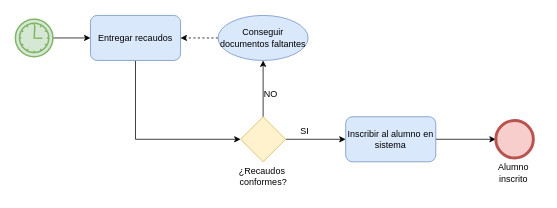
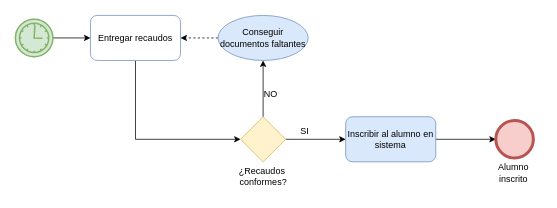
- <mxCell id="5" value="Entregar recaudos" style="rounded=1;whiteSpace=wrap;html=1;fillColor=#dae8fc;strokeColor=#6c8ebf;" parent="1" vertex="1"><mxGeometry x="120" y="20" width="120" height="60" as="geometry" /></mxCell>
+ <mxCell id="5" value="Entregar recaudos" style="rounded=1;whiteSpace=wrap;html=1;fillColor=#ffffff;strokeColor=#6c8ebf;" parent="1" vertex="1"><mxGeometry x="120" y="20" width="120" height="60" as="geometry" /></mxCell>
